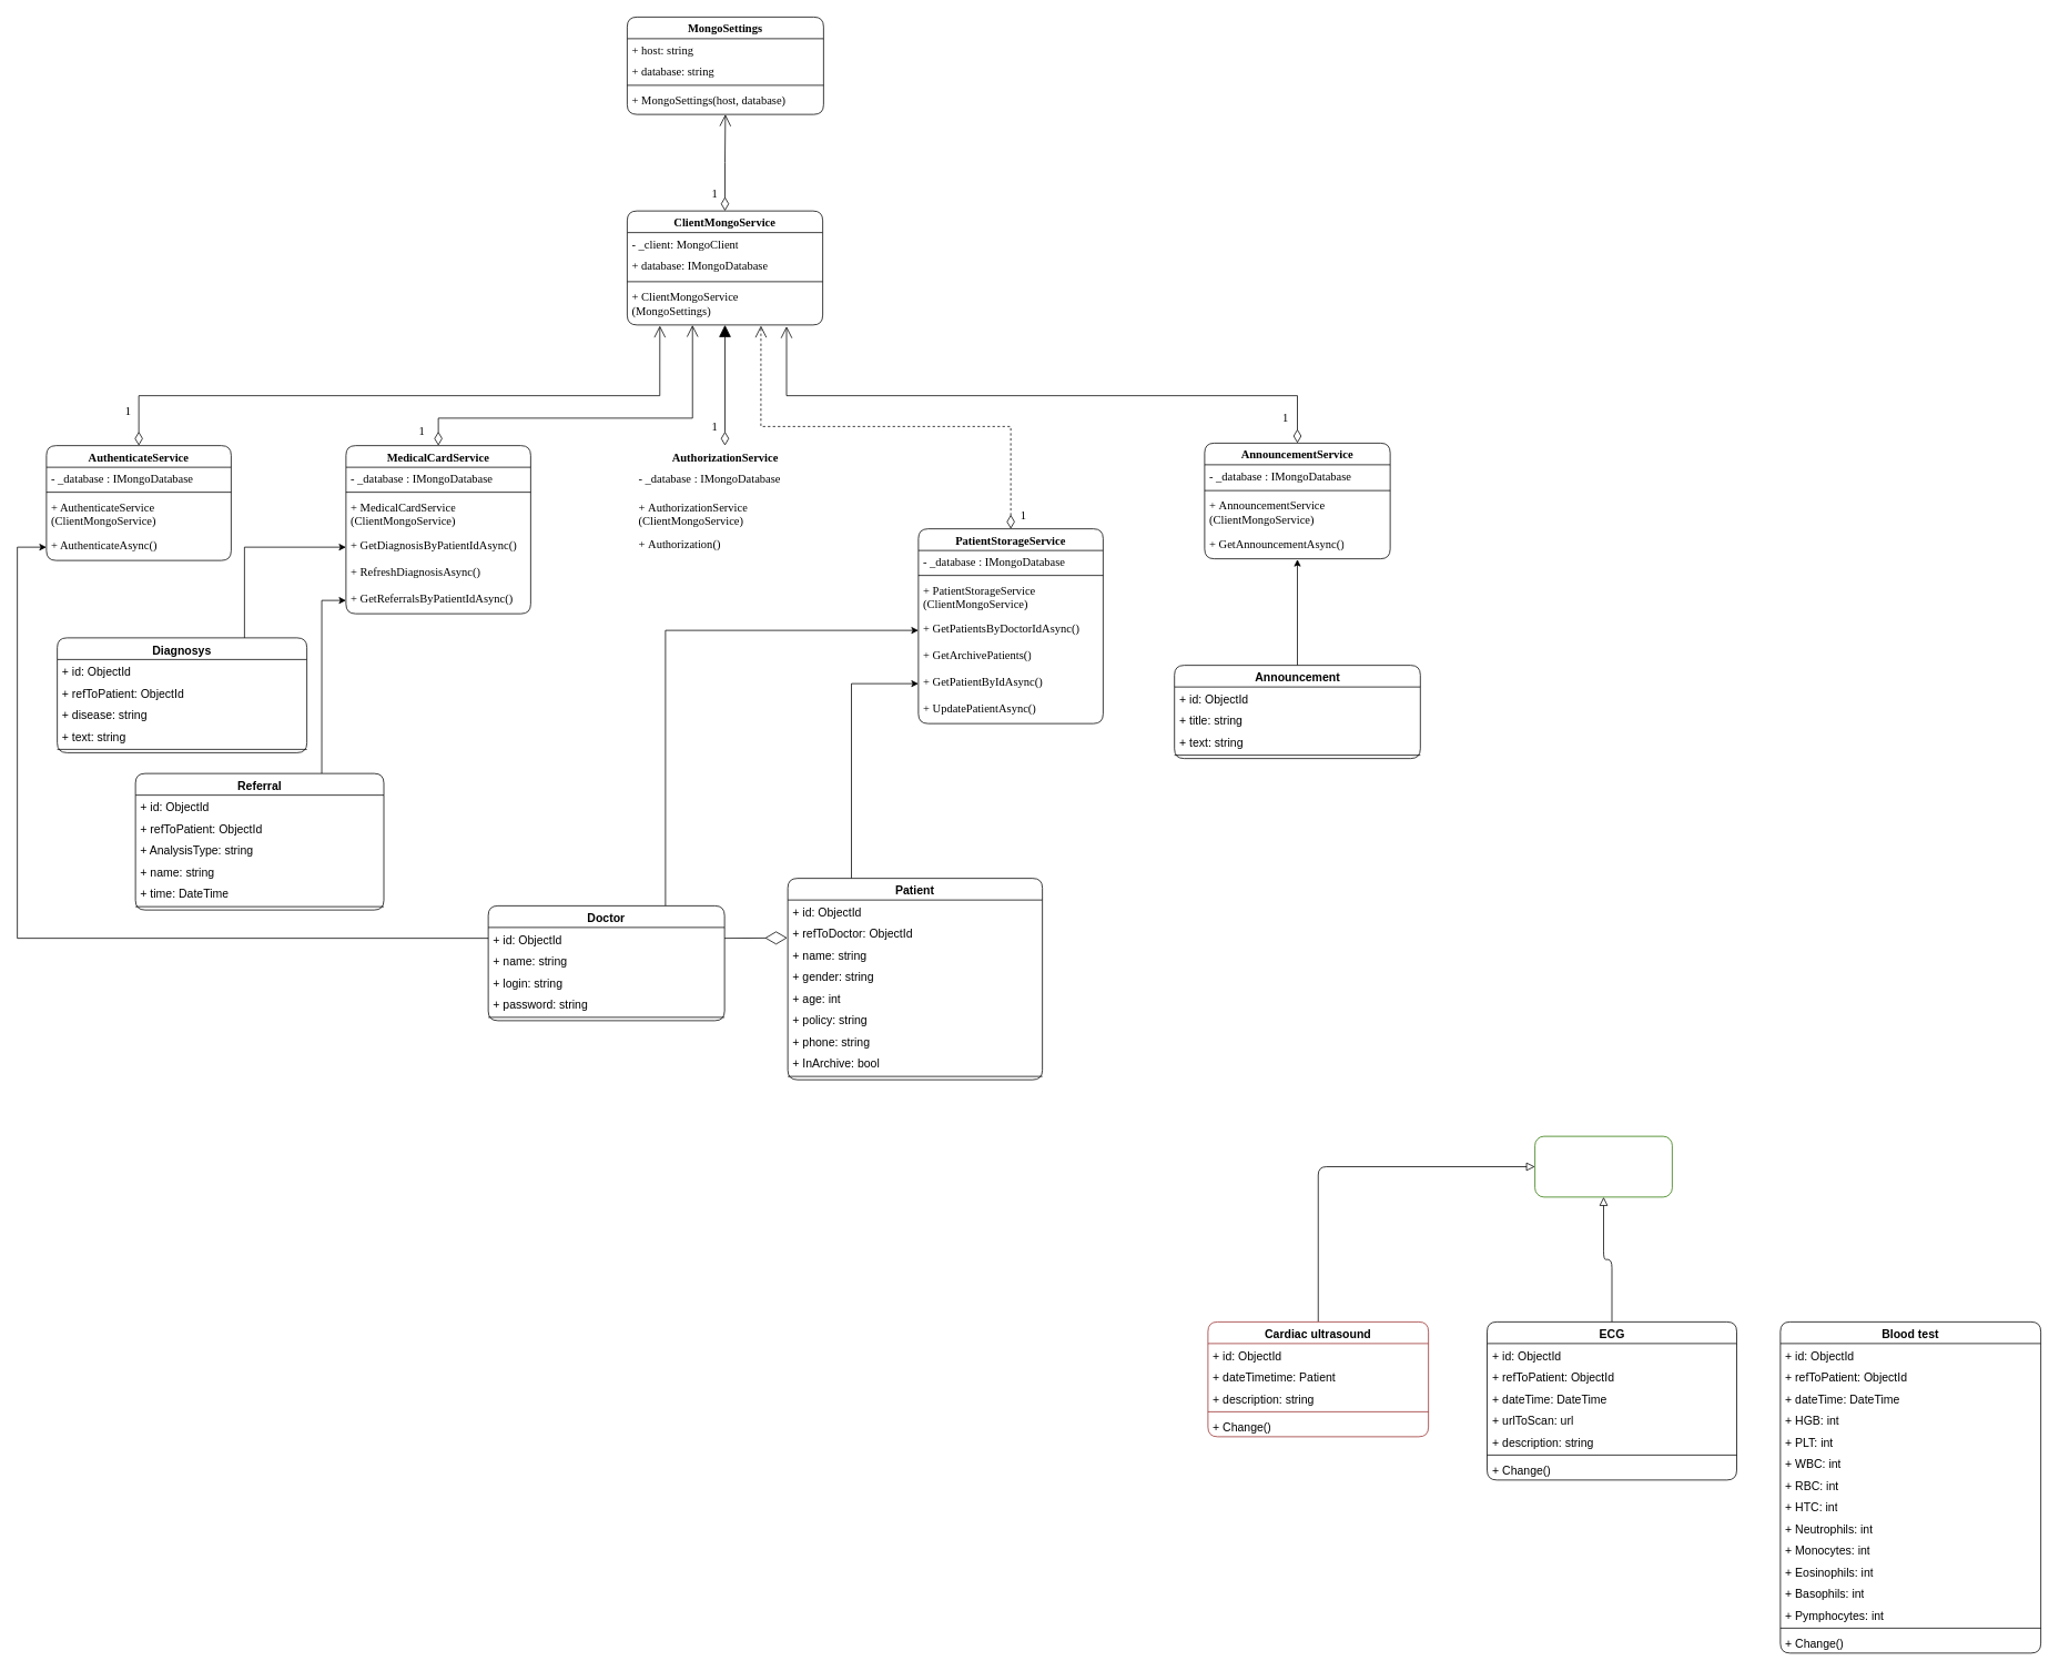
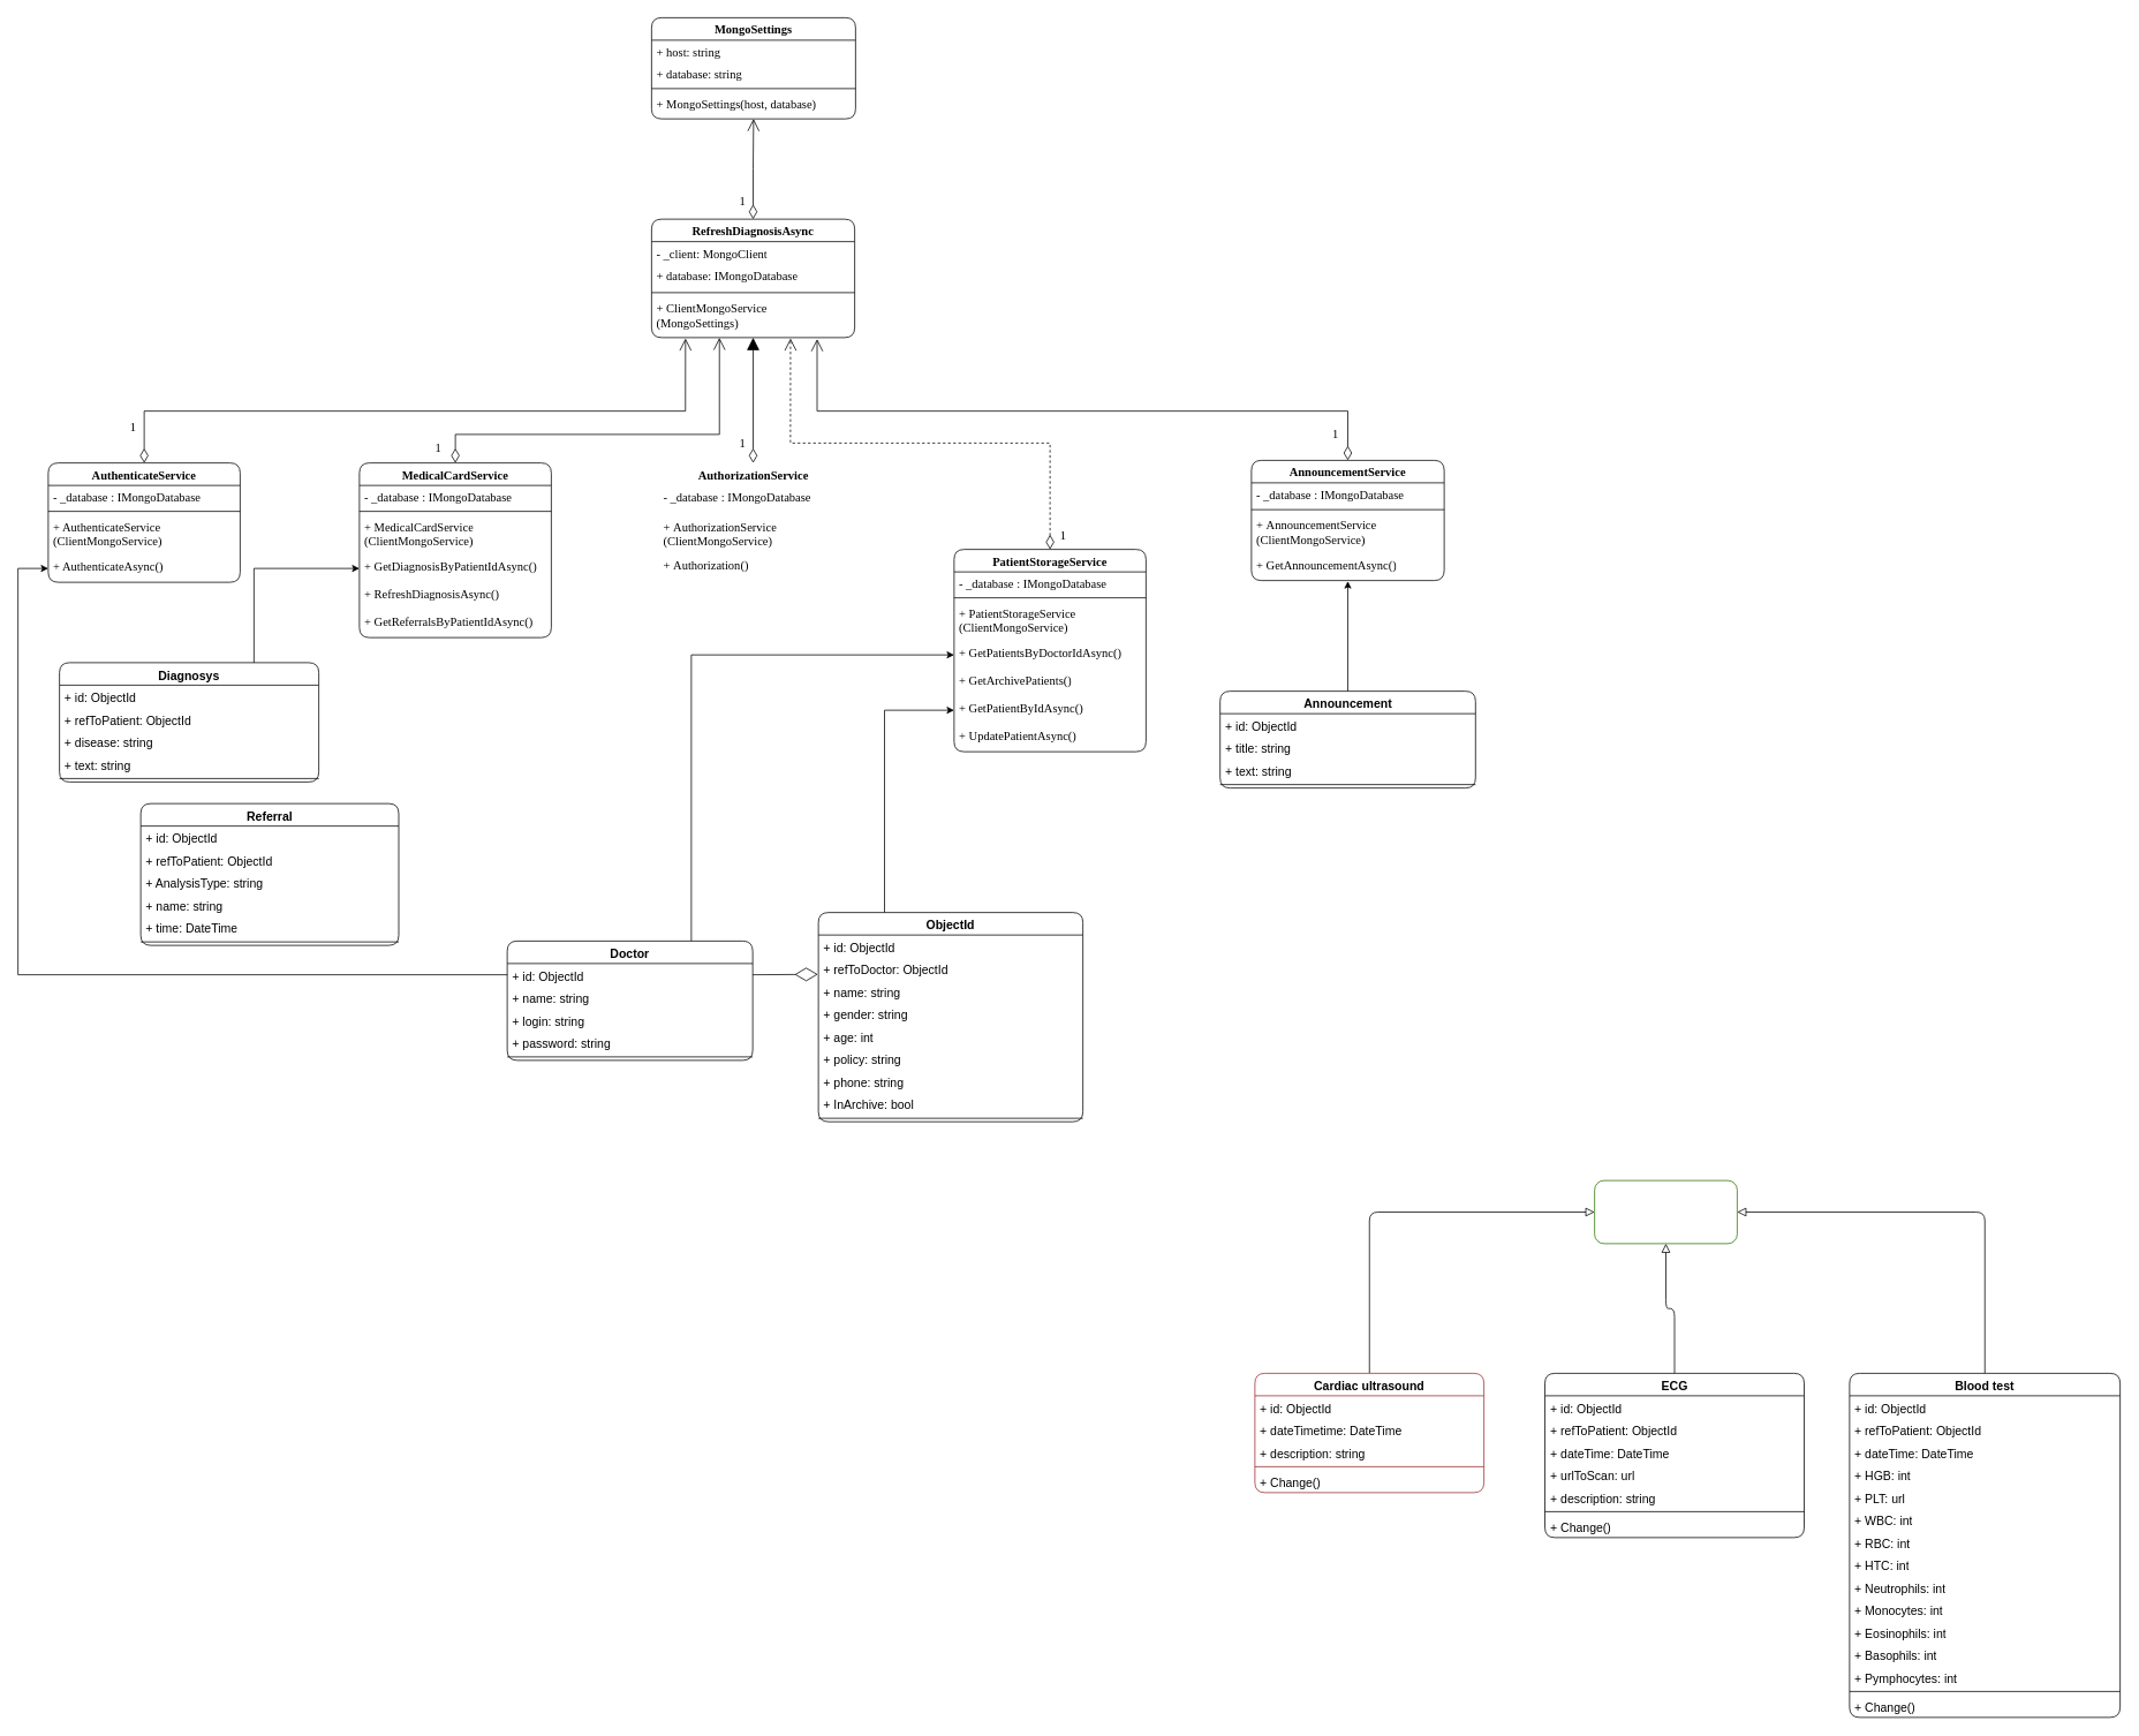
- <mxCell id="82" value="ClientMongoService" style="swimlane;fontStyle=1;align=center;verticalAlign=top;childLayout=stackLayout;horizontal=1;startSize=26;horizontalStack=0;resizeParent=1;resizeParentMax=0;resizeLast=0;collapsible=1;marginBottom=0;whiteSpace=wrap;html=1;hachureGap=4;fontFamily=Trebuchet MS;fontSize=14;rounded=1;curveFitting=1;jiggle=2;spacing=2;swimlaneLine=1;strokeOpacity=100;" parent="1" vertex="1"><mxGeometry x="753" y="253" width="235" height="137" as="geometry"><mxRectangle x="164" y="-1317" width="102" height="36" as="alternateBounds" /></mxGeometry></mxCell>
+ <mxCell id="82" value="RefreshDiagnosisAsync" style="swimlane;fontStyle=1;align=center;verticalAlign=top;childLayout=stackLayout;horizontal=1;startSize=26;horizontalStack=0;resizeParent=1;resizeParentMax=0;resizeLast=0;collapsible=1;marginBottom=0;whiteSpace=wrap;html=1;hachureGap=4;fontFamily=Trebuchet MS;fontSize=14;rounded=1;curveFitting=1;jiggle=2;spacing=2;swimlaneLine=1;strokeOpacity=100;" parent="1" vertex="1"><mxGeometry x="753" y="253" width="235" height="137" as="geometry"><mxRectangle x="164" y="-1317" width="102" height="36" as="alternateBounds" /></mxGeometry></mxCell>
- <mxCell id="62" style="edgeStyle=orthogonalEdgeStyle;rounded=0;orthogonalLoop=1;jettySize=auto;html=1;exitX=0.75;exitY=0;exitDx=0;exitDy=0;entryX=0;entryY=0.5;entryDx=0;entryDy=0;" parent="1" source="63" target="120" edge="1"><mxGeometry relative="1" as="geometry" /></mxCell>
- <mxCell id="3" value="Patient" style="swimlane;fontStyle=1;align=center;verticalAlign=top;childLayout=stackLayout;horizontal=1;startSize=26;horizontalStack=0;resizeParent=1;resizeParentMax=0;resizeLast=0;collapsible=1;marginBottom=0;whiteSpace=wrap;html=1;hachureGap=4;fontFamily=Helvetica;fontSize=14;rounded=1;curveFitting=1;jiggle=2;" parent="1" vertex="1"><mxGeometry x="946" y="1055" width="306" height="242" as="geometry"><mxRectangle x="685" y="-1349" width="98" height="36" as="alternateBounds" /></mxGeometry></mxCell>
+ <mxCell id="3" value="ObjectId" style="swimlane;fontStyle=1;align=center;verticalAlign=top;childLayout=stackLayout;horizontal=1;startSize=26;horizontalStack=0;resizeParent=1;resizeParentMax=0;resizeLast=0;collapsible=1;marginBottom=0;whiteSpace=wrap;html=1;hachureGap=4;fontFamily=Helvetica;fontSize=14;rounded=1;curveFitting=1;jiggle=2;" parent="1" vertex="1"><mxGeometry x="946" y="1055" width="306" height="242" as="geometry"><mxRectangle x="685" y="-1349" width="98" height="36" as="alternateBounds" /></mxGeometry></mxCell>
+ <mxCell id="44" style="edgeStyle=orthogonalEdgeStyle;rounded=1;hachureGap=4;orthogonalLoop=1;jettySize=auto;html=1;exitX=0.5;exitY=0;exitDx=0;exitDy=0;entryX=1;entryY=0.5;entryDx=0;entryDy=0;fontFamily=Helvetica;fontSize=14;startSize=8;endSize=8;endArrow=block;endFill=0;curveFitting=1;jiggle=2;" parent="1" source="45" target="61" edge="1"><mxGeometry relative="1" as="geometry" /></mxCell>
- <mxCell id="31" value="+ dateTimetime: Patient" style="text;strokeColor=none;fillColor=none;align=left;verticalAlign=top;spacingLeft=4;spacingRight=4;overflow=hidden;rotatable=0;points=[[0,0.5],[1,0.5]];portConstraint=eastwest;whiteSpace=wrap;html=1;fontSize=14;fontFamily=Helvetica;curveFitting=1;jiggle=2;rounded=1;" parent="29" vertex="1"><mxGeometry y="52" width="265" height="26" as="geometry" /></mxCell>
+ <mxCell id="31" value="+ dateTimetime: DateTime" style="text;strokeColor=none;fillColor=none;align=left;verticalAlign=top;spacingLeft=4;spacingRight=4;overflow=hidden;rotatable=0;points=[[0,0.5],[1,0.5]];portConstraint=eastwest;whiteSpace=wrap;html=1;fontSize=14;fontFamily=Helvetica;curveFitting=1;jiggle=2;rounded=1;" parent="29" vertex="1"><mxGeometry y="52" width="265" height="26" as="geometry" /></mxCell>
- <mxCell id="50" value="&lt;span style=&quot;font-size: 14px; font-style: normal; font-variant-ligatures: normal; font-variant-caps: normal; font-weight: 400; letter-spacing: normal; orphans: 2; text-align: left; text-indent: 0px; text-transform: none; widows: 2; word-spacing: 0px; -webkit-text-stroke-width: 0px; text-decoration-thickness: initial; text-decoration-style: initial; text-decoration-color: initial; float: none; display: inline !important;&quot;&gt;+ PLT: int&lt;/span&gt;" style="text;strokeColor=none;fillColor=none;align=left;verticalAlign=top;spacingLeft=4;spacingRight=4;overflow=hidden;rotatable=0;points=[[0,0.5],[1,0.5]];portConstraint=eastwest;whiteSpace=wrap;html=1;fontSize=14;fontFamily=Helvetica;labelBackgroundColor=none;fontColor=default;curveFitting=1;jiggle=2;rounded=1;" parent="45" vertex="1"><mxGeometry y="130" width="313" height="26" as="geometry" /></mxCell>
+ <mxCell id="50" value="&lt;span style=&quot;font-size: 14px; font-style: normal; font-variant-ligatures: normal; font-variant-caps: normal; font-weight: 400; letter-spacing: normal; orphans: 2; text-align: left; text-indent: 0px; text-transform: none; widows: 2; word-spacing: 0px; -webkit-text-stroke-width: 0px; text-decoration-thickness: initial; text-decoration-style: initial; text-decoration-color: initial; float: none; display: inline !important;&quot;&gt;+ PLT: url&lt;/span&gt;" style="text;strokeColor=none;fillColor=none;align=left;verticalAlign=top;spacingLeft=4;spacingRight=4;overflow=hidden;rotatable=0;points=[[0,0.5],[1,0.5]];portConstraint=eastwest;whiteSpace=wrap;html=1;fontSize=14;fontFamily=Helvetica;labelBackgroundColor=none;fontColor=default;curveFitting=1;jiggle=2;rounded=1;" parent="45" vertex="1"><mxGeometry y="130" width="313" height="26" as="geometry" /></mxCell>
